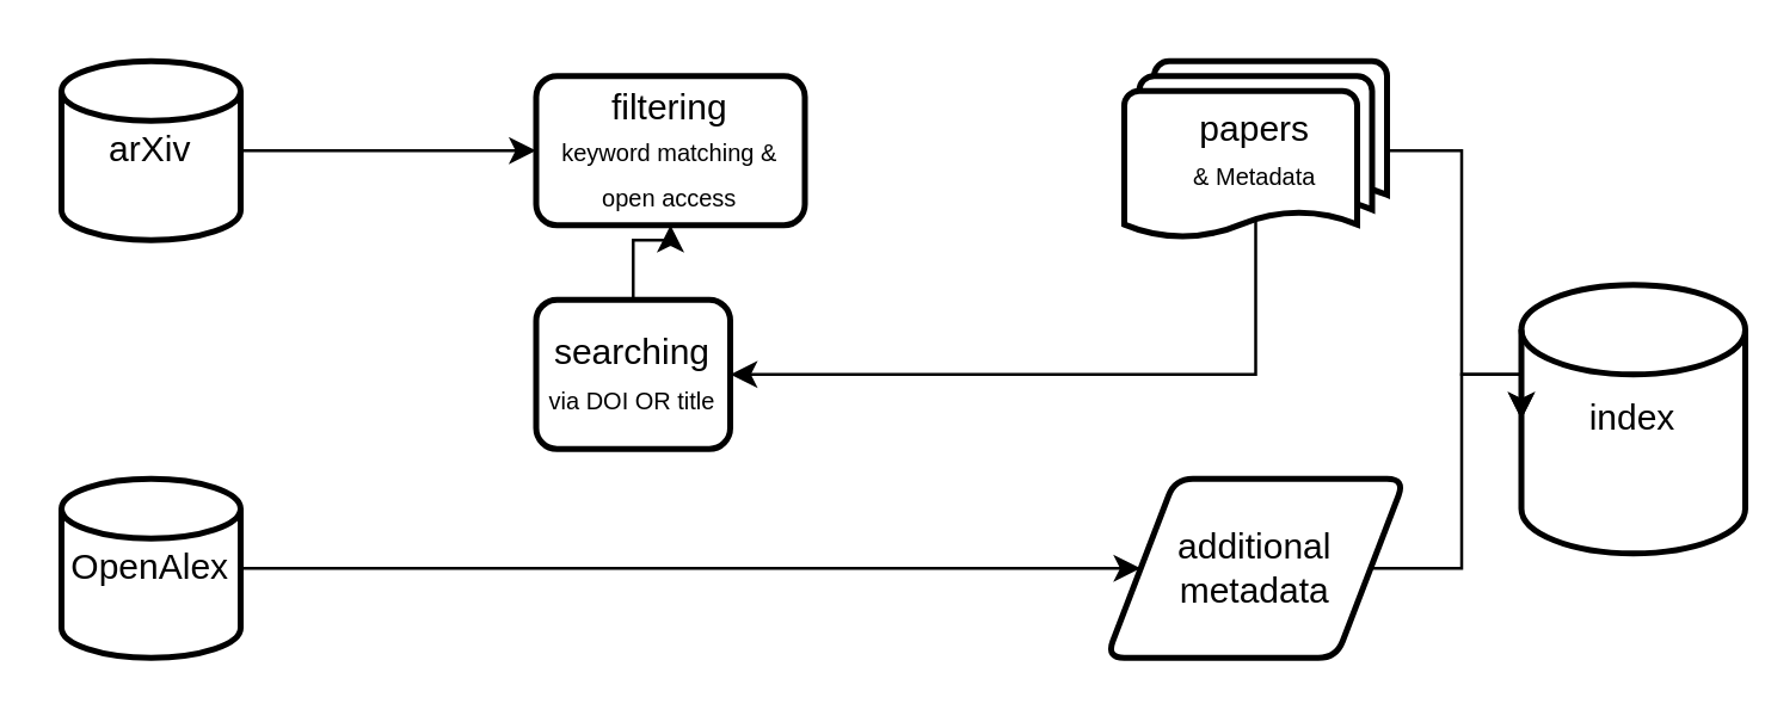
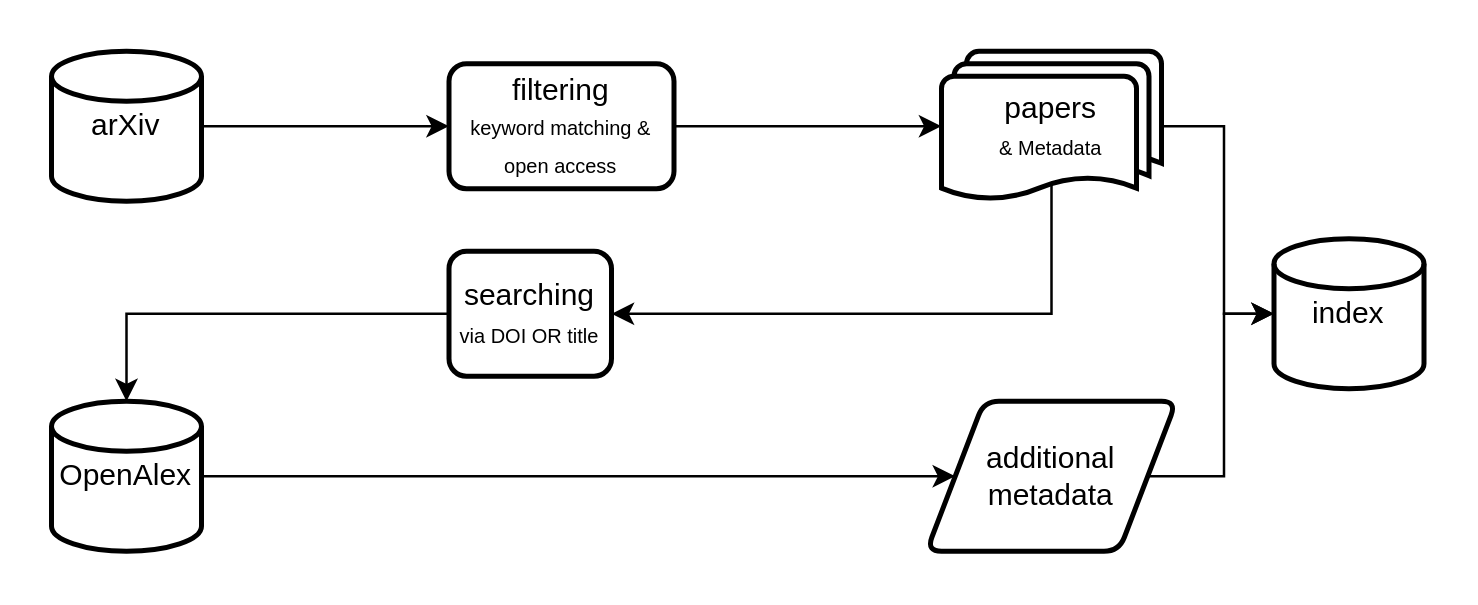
+ <mxCell id="15" style="edgeStyle=orthogonalEdgeStyle;rounded=0;orthogonalLoop=1;jettySize=auto;html=1;entryX=0;entryY=0.5;entryDx=0;entryDy=0;entryPerimeter=0;" edge="1" parent="1" source="10" target="3"><mxGeometry relative="1" as="geometry" /></mxCell>
- <mxCell id="12" style="edgeStyle=orthogonalEdgeStyle;rounded=0;orthogonalLoop=1;jettySize=auto;html=1;" parent="1" source="11" target="10" edge="1"><mxGeometry relative="1" as="geometry" /></mxCell>
+ <mxCell id="12" style="edgeStyle=orthogonalEdgeStyle;rounded=0;orthogonalLoop=1;jettySize=auto;html=1;entryX=0.5;entryY=0;entryDx=0;entryDy=0;entryPerimeter=0;" parent="1" source="11" target="6" edge="1"><mxGeometry relative="1" as="geometry" /></mxCell>
- <mxCell id="9" value="index" style="strokeWidth=2;html=1;shape=mxgraph.flowchart.database;whiteSpace=wrap;" parent="1" vertex="1"><mxGeometry x="509" y="95" width="75" height="90" as="geometry" /></mxCell>
+ <mxCell id="9" value="index" style="strokeWidth=2;html=1;shape=mxgraph.flowchart.database;whiteSpace=wrap;" parent="1" vertex="1"><mxGeometry x="509" y="95" width="60" height="60" as="geometry" /></mxCell>
